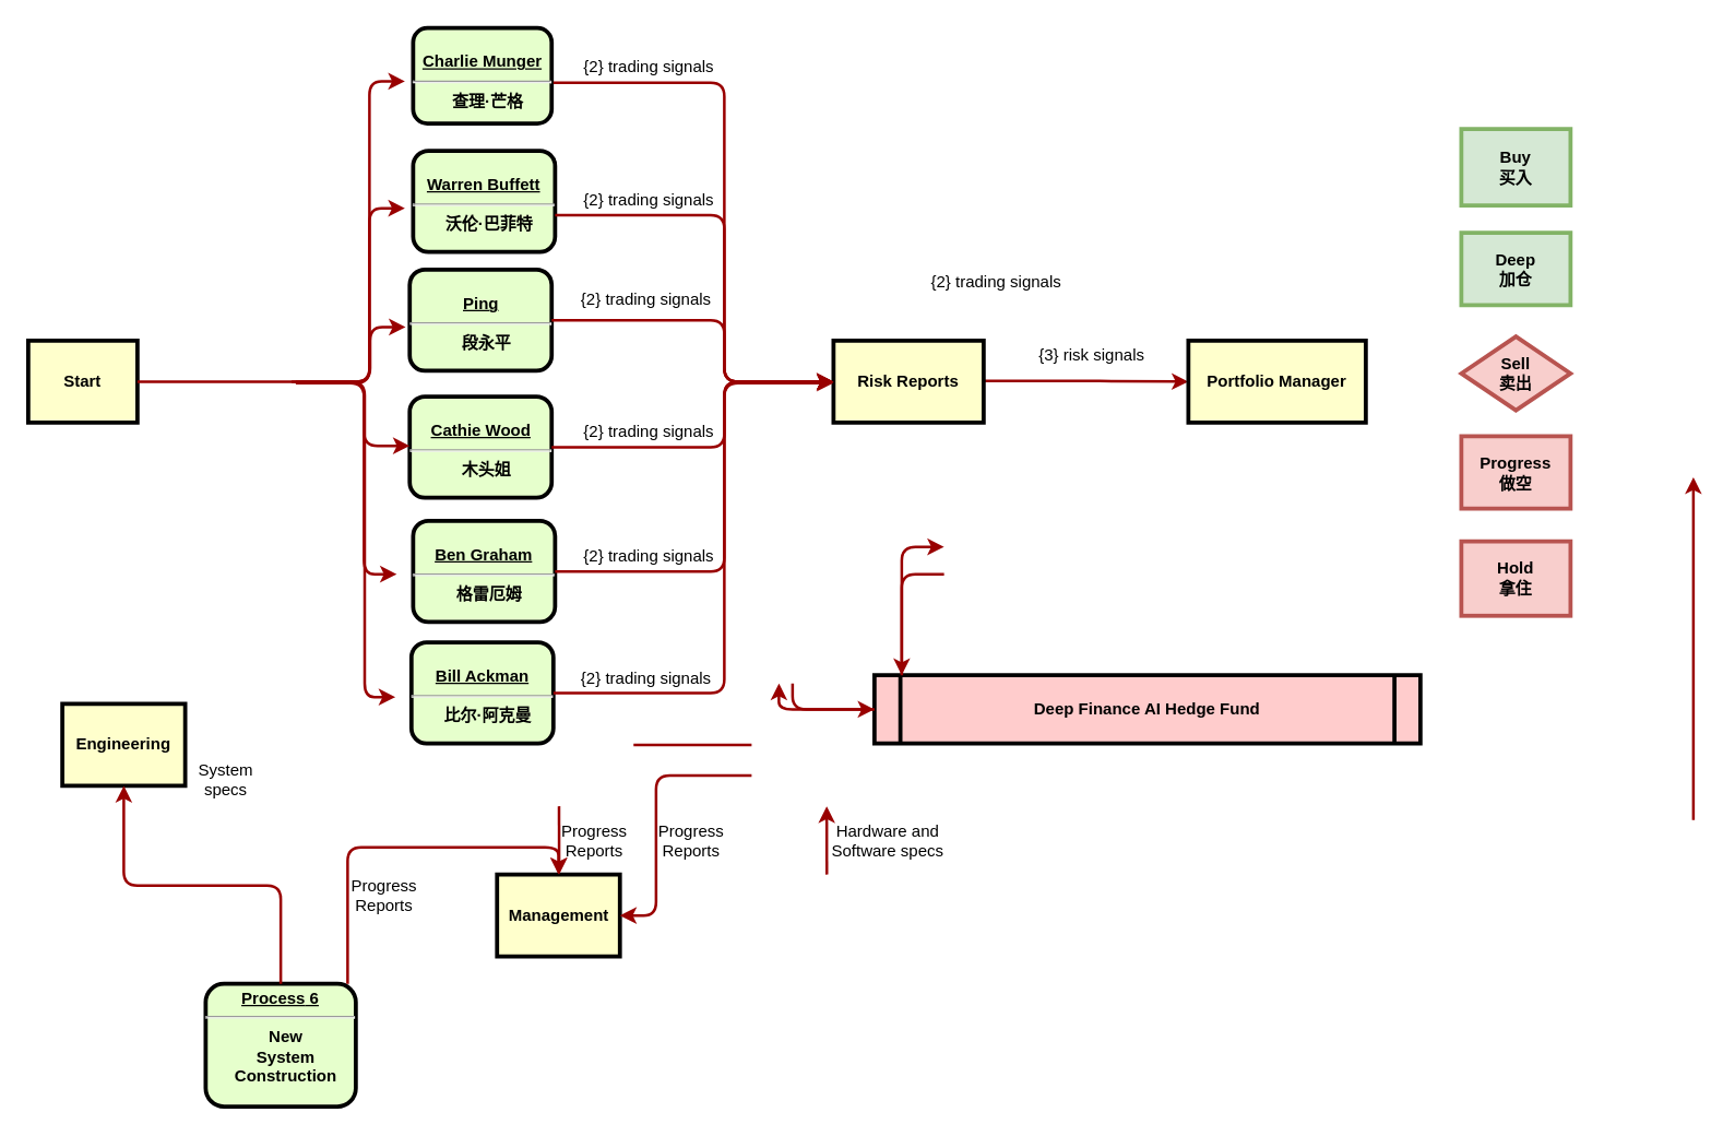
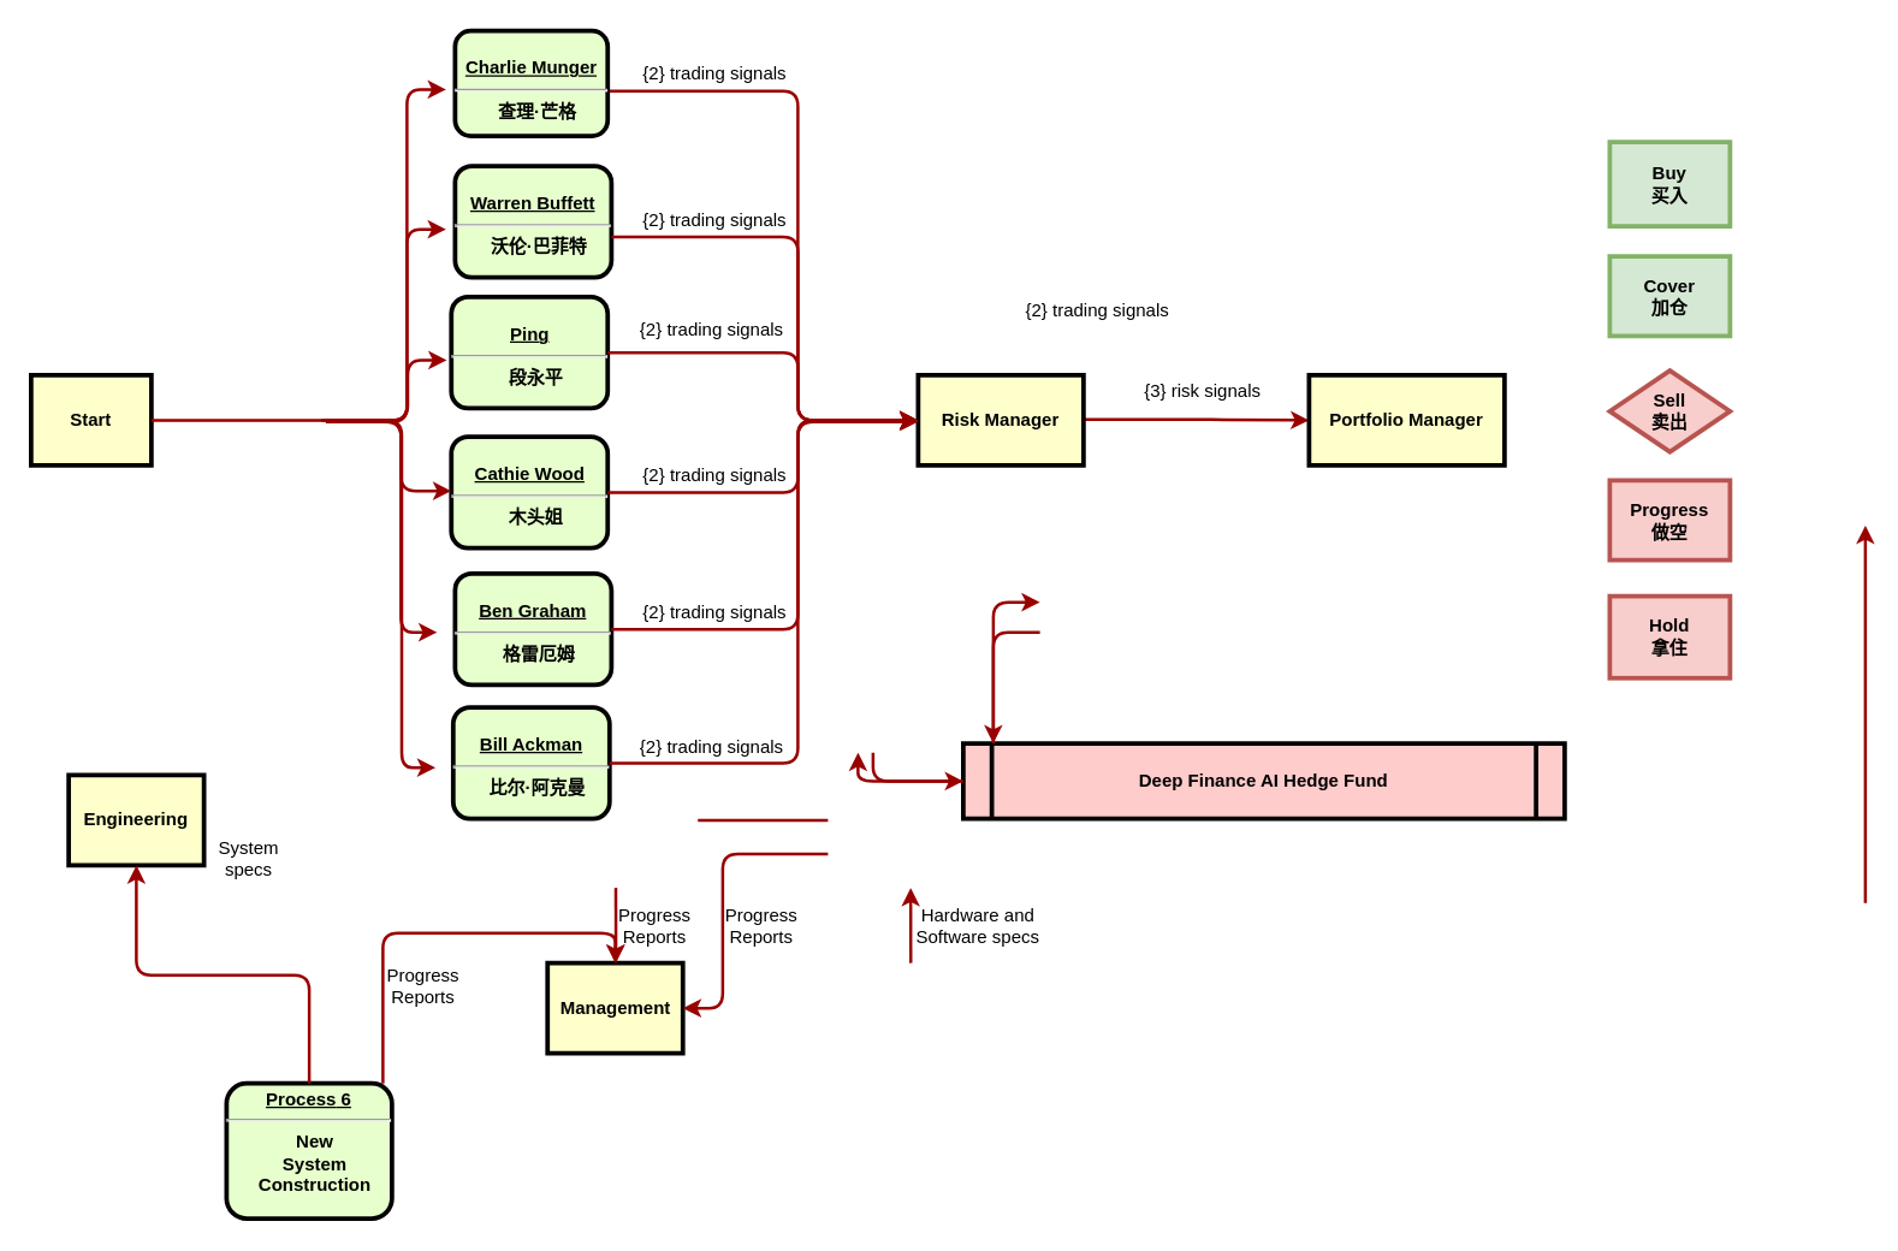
- <mxCell id="53" value="Deep&#10;加仓" style="whiteSpace=wrap;align=center;verticalAlign=middle;fontStyle=1;strokeWidth=3;fillColor=#d5e8d4;strokeColor=#82b366;" vertex="1" parent="1"><mxGeometry x="1070" y="170" width="80" height="53" as="geometry" /></mxCell>
+ <mxCell id="53" value="Cover&#10;加仓" style="whiteSpace=wrap;align=center;verticalAlign=middle;fontStyle=1;strokeWidth=3;fillColor=#d5e8d4;strokeColor=#82b366;" vertex="1" parent="1"><mxGeometry x="1070" y="170" width="80" height="53" as="geometry" /></mxCell>
- <mxCell id="38" value="Risk Reports" style="whiteSpace=wrap;align=center;verticalAlign=middle;fontStyle=1;strokeWidth=3;fillColor=#FFFFCC" vertex="1" parent="1"><mxGeometry x="610" y="249" width="110" height="60" as="geometry" /></mxCell>
+ <mxCell id="38" value="Risk Manager" style="whiteSpace=wrap;align=center;verticalAlign=middle;fontStyle=1;strokeWidth=3;fillColor=#FFFFCC" vertex="1" parent="1"><mxGeometry x="610" y="249" width="110" height="60" as="geometry" /></mxCell>
